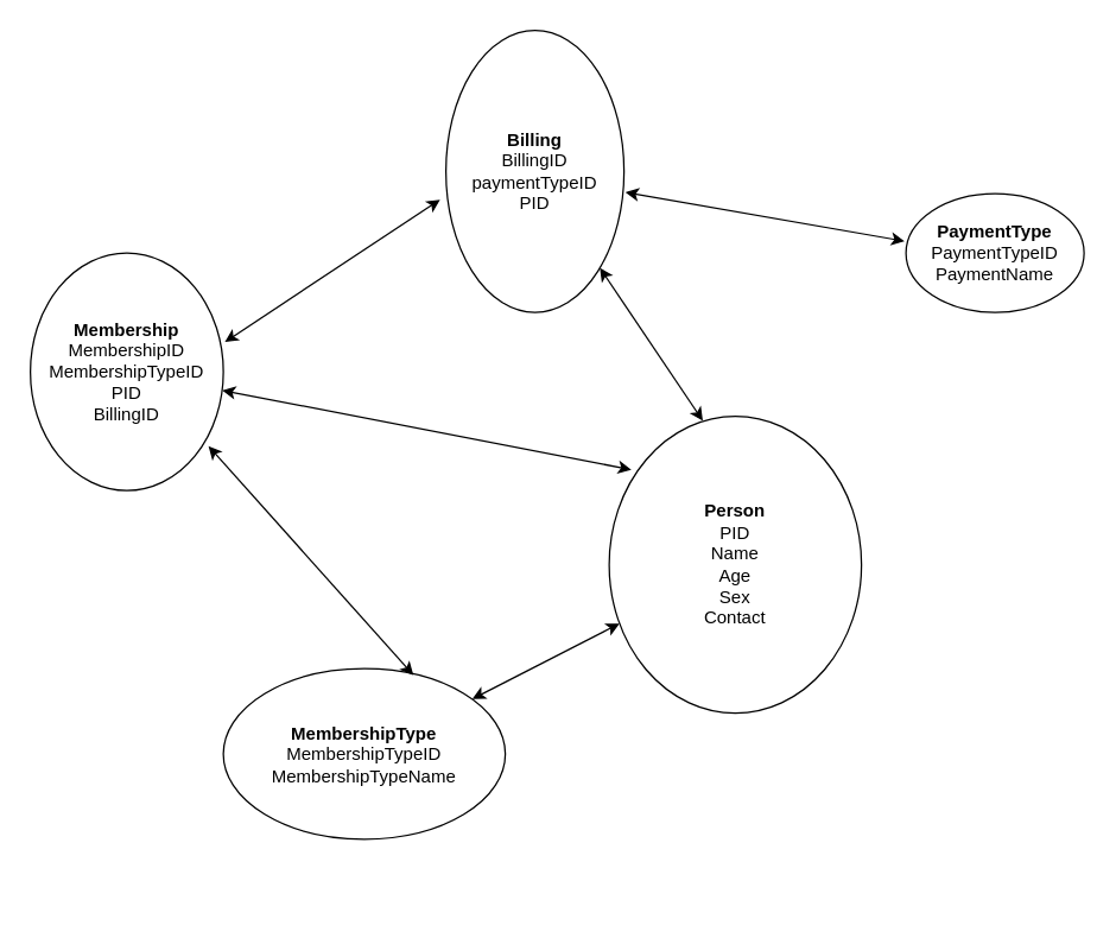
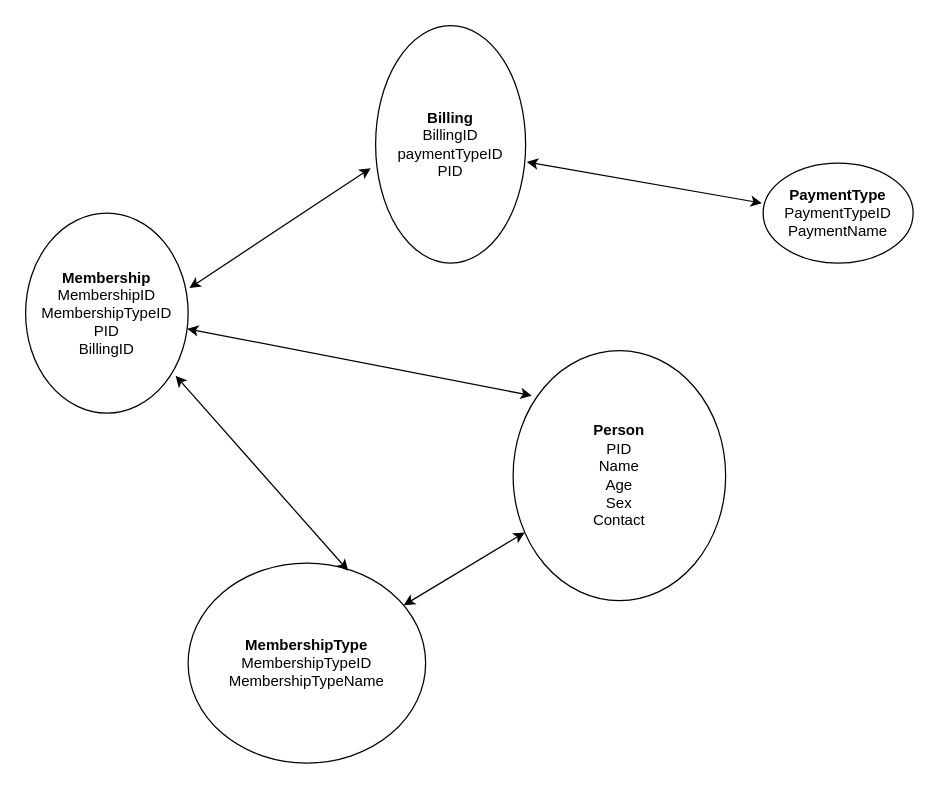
- <mxCell id="11" value="" style="endArrow=classic;startArrow=classic;html=1;entryX=0.371;entryY=0.015;entryDx=0;entryDy=0;entryPerimeter=0;" edge="1" parent="1" source="6" target="2"><mxGeometry width="50" height="50" relative="1" as="geometry"><mxPoint x="380" y="340" as="sourcePoint" /><mxPoint x="430" y="290" as="targetPoint" /></mxGeometry></mxCell>
- <mxCell id="3" value="&lt;b&gt;MembershipType&lt;/b&gt;&lt;br&gt;MembershipTypeID&lt;br&gt;MembershipTypeName" style="ellipse;whiteSpace=wrap;html=1;" vertex="1" parent="1"><mxGeometry x="150" y="450" width="190" height="115" as="geometry" /></mxCell>
+ <mxCell id="3" value="&lt;b&gt;MembershipType&lt;/b&gt;&lt;br&gt;MembershipTypeID&lt;br&gt;MembershipTypeName" style="ellipse;whiteSpace=wrap;html=1;" vertex="1" parent="1"><mxGeometry x="150" y="450" width="190" height="160" as="geometry" /></mxCell>
